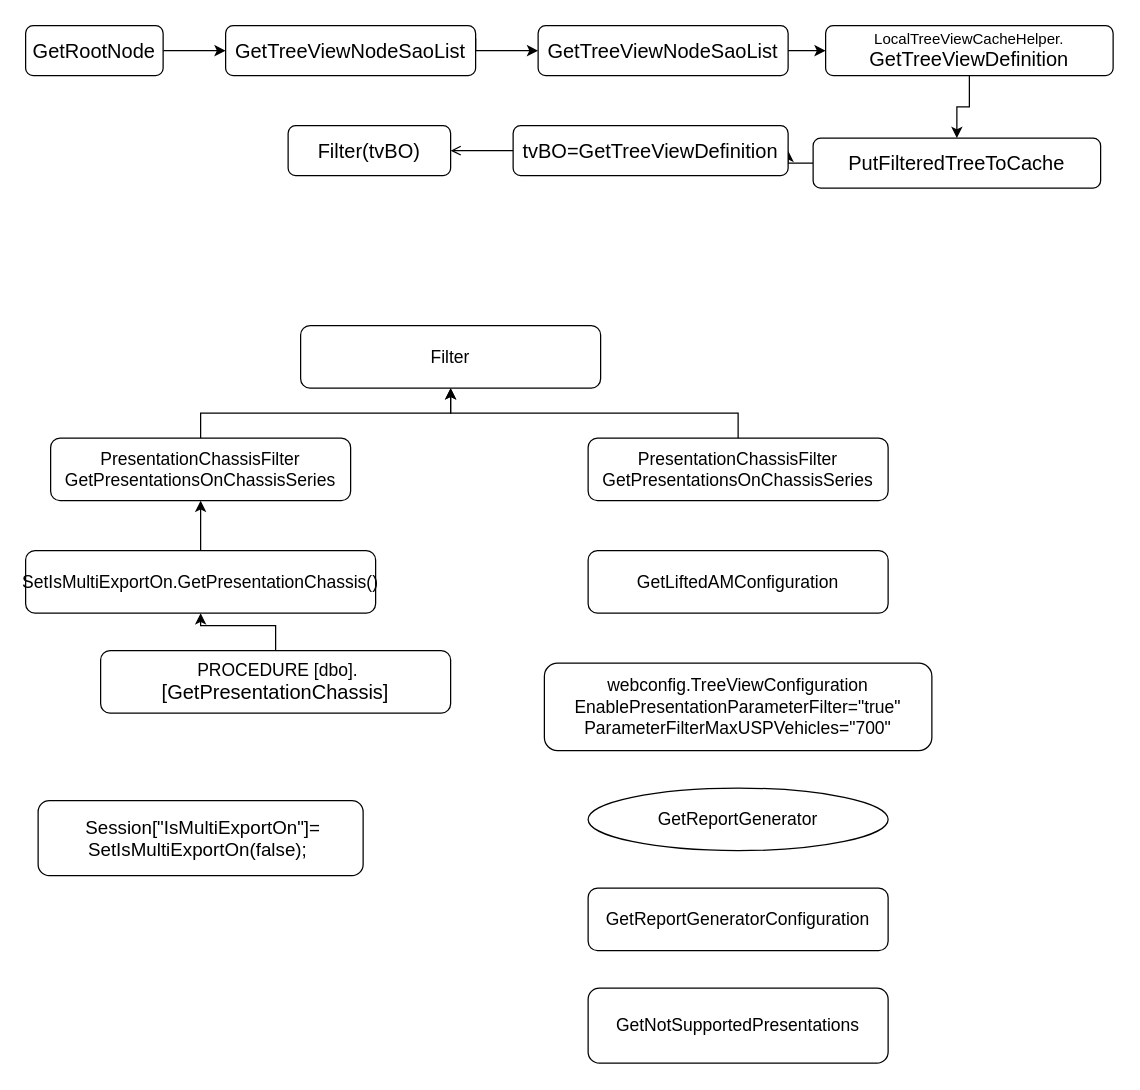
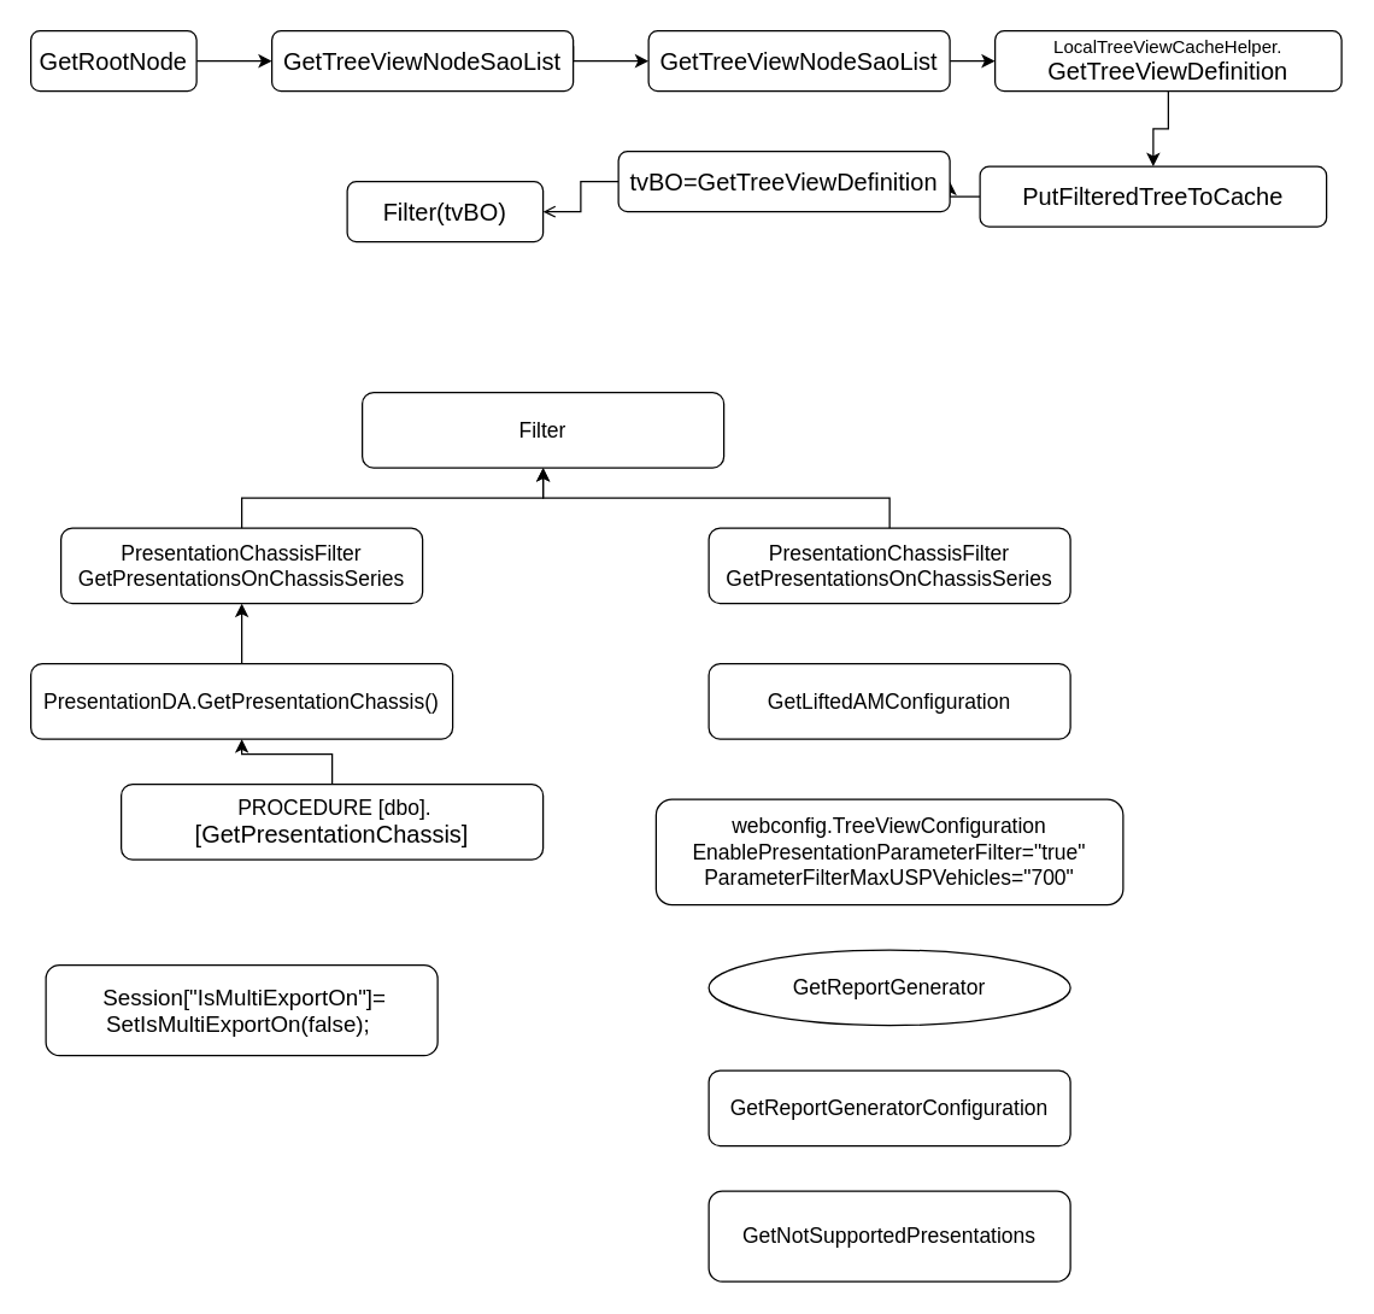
- <mxCell id="14" value="&lt;font style=&quot;&quot;&gt;&lt;font style=&quot;font-size: 16px;&quot;&gt;Filter(tvBO)&lt;/font&gt;&lt;br&gt;&lt;/font&gt;" style="rounded=1;whiteSpace=wrap;html=1;" vertex="1" parent="1"><mxGeometry x="230" y="100" width="130" height="40" as="geometry" /></mxCell>
+ <mxCell id="14" value="&lt;font style=&quot;&quot;&gt;&lt;font style=&quot;font-size: 16px;&quot;&gt;Filter(tvBO)&lt;/font&gt;&lt;br&gt;&lt;/font&gt;" style="rounded=1;whiteSpace=wrap;html=1;" vertex="1" parent="1"><mxGeometry x="230" y="120" width="130" height="40" as="geometry" /></mxCell>
- <mxCell id="19" value="&lt;font style=&quot;font-size: 14px;&quot;&gt;SetIsMultiExportOn.GetPresentationChassis()&lt;/font&gt;" style="rounded=1;whiteSpace=wrap;html=1;" vertex="1" parent="1"><mxGeometry x="20" y="440" width="280" height="50" as="geometry" /></mxCell>
+ <mxCell id="19" value="&lt;font style=&quot;font-size: 14px;&quot;&gt;PresentationDA.GetPresentationChassis()&lt;/font&gt;" style="rounded=1;whiteSpace=wrap;html=1;" vertex="1" parent="1"><mxGeometry x="20" y="440" width="280" height="50" as="geometry" /></mxCell>
